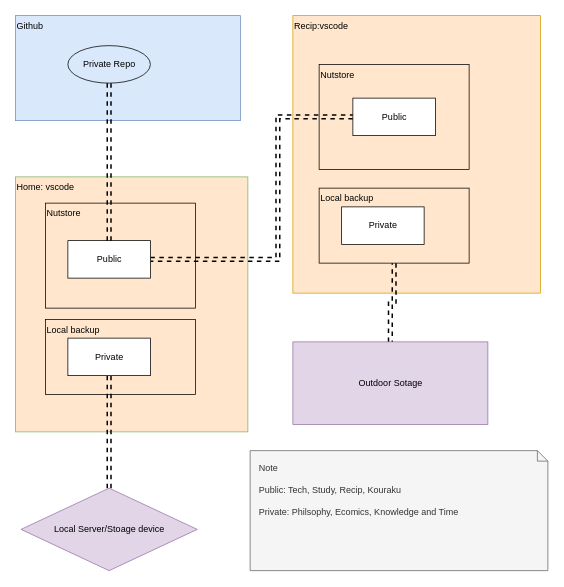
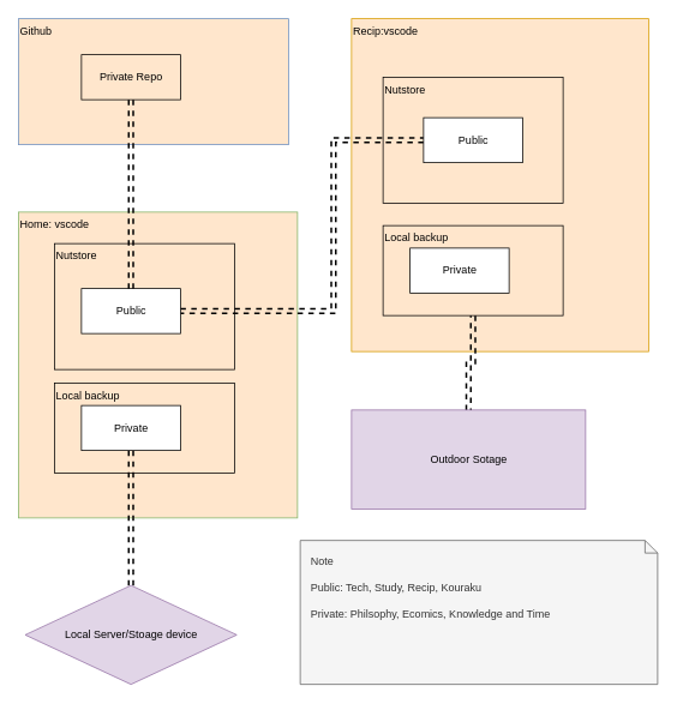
- <mxCell id="16" value="Private Repo" style="ellipse;html=1;fillColor=none;align=center;" vertex="1" parent="1"><mxGeometry x="90" y="60" width="110" height="50" as="geometry" /></mxCell>
+ <mxCell id="16" value="Private Repo" style="html=1;fillColor=none;align=center;" vertex="1" parent="1"><mxGeometry x="90" y="60" width="110" height="50" as="geometry" /></mxCell>
- <mxCell id="11" value="Github" style="html=1;align=left;fillColor=#dae8fc;strokeColor=#6c8ebf;verticalAlign=top;" vertex="1" parent="1"><mxGeometry x="20" y="20" width="300" height="140" as="geometry" /></mxCell>
+ <mxCell id="11" value="Github" style="html=1;align=left;fillColor=#ffe6cc;strokeColor=#6c8ebf;verticalAlign=top;" vertex="1" parent="1"><mxGeometry x="20" y="20" width="300" height="140" as="geometry" /></mxCell>
